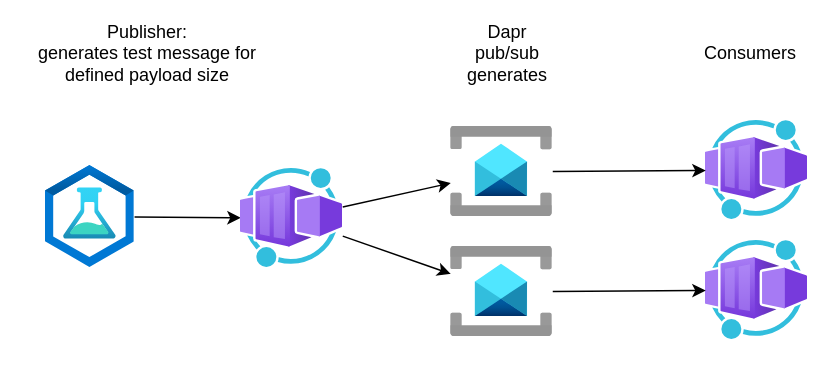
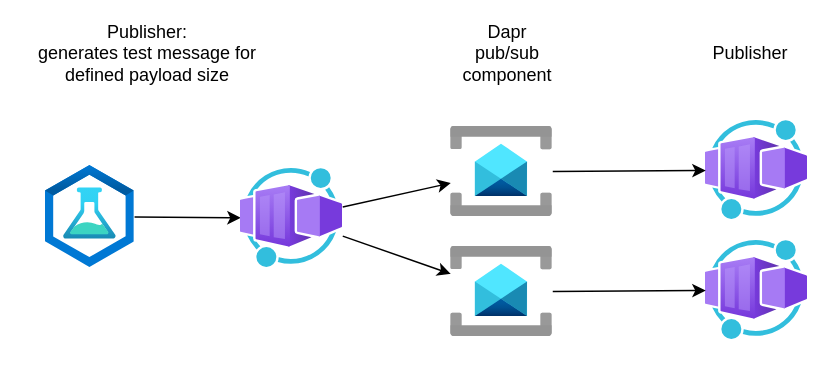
- <mxCell id="15" value="Dapr pub/sub generates" style="text;strokeColor=none;align=center;fillColor=none;html=1;verticalAlign=middle;whiteSpace=wrap;rounded=0;" vertex="1" parent="1"><mxGeometry x="308" y="20" width="60" height="30" as="geometry" /></mxCell>
+ <mxCell id="15" value="Dapr pub/sub component" style="text;strokeColor=none;align=center;fillColor=none;html=1;verticalAlign=middle;whiteSpace=wrap;rounded=0;" vertex="1" parent="1"><mxGeometry x="308" y="20" width="60" height="30" as="geometry" /></mxCell>
- <mxCell id="12" value="Consumers" style="text;strokeColor=none;align=center;fillColor=none;html=1;verticalAlign=middle;whiteSpace=wrap;rounded=0;" parent="1" vertex="1"><mxGeometry x="470" y="20" width="60" height="30" as="geometry" /></mxCell>
+ <mxCell id="12" value="Publisher" style="text;strokeColor=none;align=center;fillColor=none;html=1;verticalAlign=middle;whiteSpace=wrap;rounded=0;" parent="1" vertex="1"><mxGeometry x="470" y="20" width="60" height="30" as="geometry" /></mxCell>
